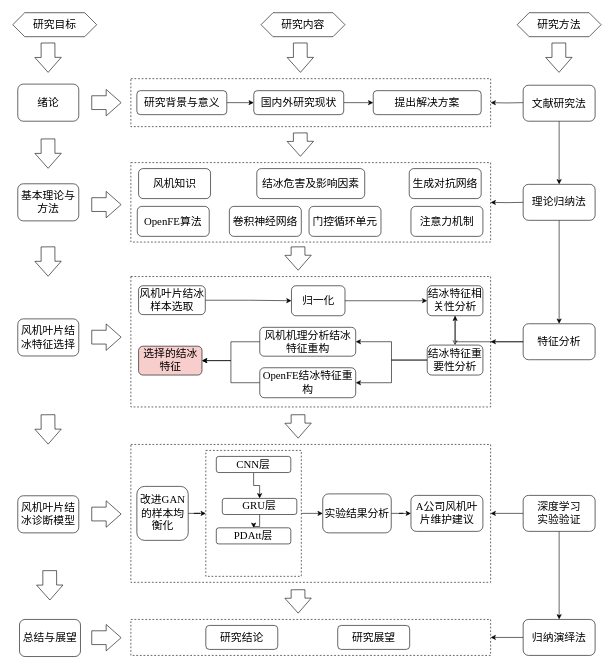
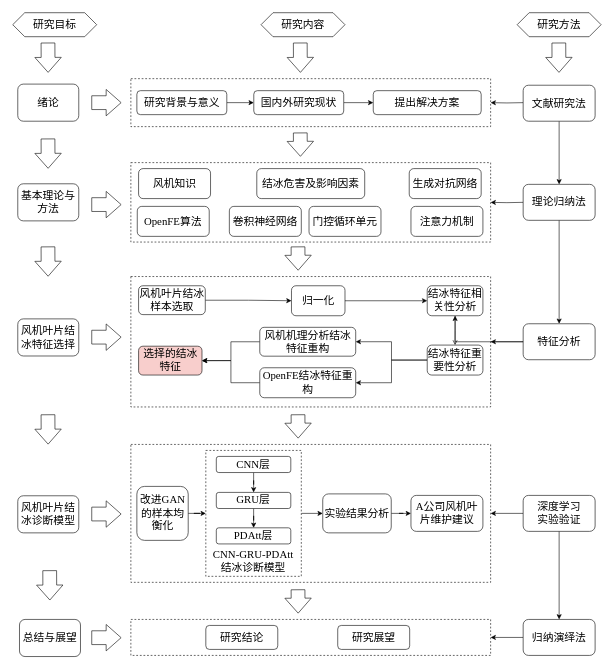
- <mxCell id="54" value="&lt;span style=&quot;font-size: 18px;&quot;&gt;&lt;font face=&quot;Times New Roman&quot;&gt;GRU&lt;/font&gt;&lt;font face=&quot;SimSun&quot;&gt;层&lt;/font&gt;&lt;/span&gt;" style="rounded=1;whiteSpace=wrap;html=1;" parent="1" vertex="1"><mxGeometry x="370.25" y="830" width="124.25" height="26.87" as="geometry" /></mxCell>
+ <mxCell id="54" value="&lt;span style=&quot;font-size: 18px;&quot;&gt;&lt;font face=&quot;Times New Roman&quot;&gt;GRU&lt;/font&gt;&lt;font face=&quot;SimSun&quot;&gt;层&lt;/font&gt;&lt;/span&gt;" style="rounded=1;whiteSpace=wrap;html=1;" parent="1" vertex="1"><mxGeometry x="360.25" y="820" width="124.25" height="26.87" as="geometry" /></mxCell>
+ <mxCell id="28" value="&lt;span style=&quot;font-size: 18px;&quot;&gt;&lt;font face=&quot;Times New Roman&quot;&gt;CNN-GRU-PDAtt&lt;/font&gt;&lt;font face=&quot;SimSun&quot;&gt;结冰诊断模型&lt;/font&gt;&lt;/span&gt;" style="rounded=1;whiteSpace=wrap;html=1;opacity=0;" parent="1" vertex="1"><mxGeometry x="348.45" y="915" width="147.85" height="40" as="geometry" /></mxCell>
